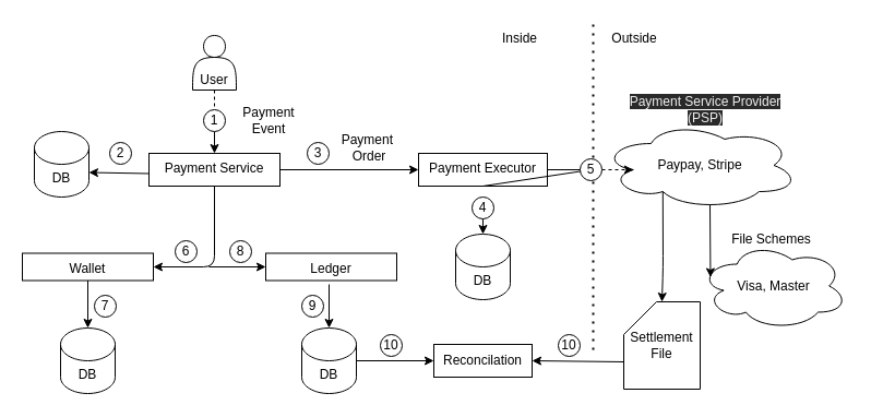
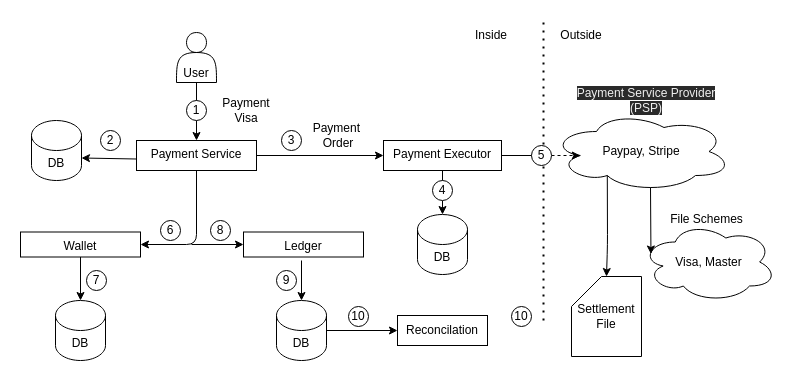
- <mxCell id="24" value="Inside" style="text;html=1;strokeColor=none;fillColor=none;align=center;verticalAlign=middle;whiteSpace=wrap;rounded=0;" vertex="1" parent="1"><mxGeometry x="446" y="20" width="60" height="30" as="geometry" /></mxCell>
+ <mxCell id="24" value="Inside" style="text;html=1;strokeColor=none;fillColor=none;align=center;verticalAlign=middle;whiteSpace=wrap;rounded=0;" vertex="1" parent="1"><mxGeometry x="461" y="20" width="60" height="30" as="geometry" /></mxCell>
- <mxCell id="13" value="" style="edgeStyle=none;html=1;endArrow=none;exitX=0.5;exitY=1;exitDx=0;exitDy=0;dashed=1;" edge="1" parent="1" source="10" target="12"><mxGeometry relative="1" as="geometry"><mxPoint x="196" y="90" as="sourcePoint" /><mxPoint x="196" y="140" as="targetPoint" /></mxGeometry></mxCell>
+ <mxCell id="13" value="" style="edgeStyle=none;html=1;endArrow=none;exitX=0.5;exitY=1;exitDx=0;exitDy=0;" edge="1" parent="1" source="10" target="12"><mxGeometry relative="1" as="geometry"><mxPoint x="196" y="90" as="sourcePoint" /><mxPoint x="196" y="140" as="targetPoint" /></mxGeometry></mxCell>
- <mxCell id="16" value="Payment&lt;br&gt;Event" style="text;html=1;strokeColor=none;fillColor=none;align=center;verticalAlign=middle;whiteSpace=wrap;rounded=0;" vertex="1" parent="1"><mxGeometry x="216" y="95" width="60" height="30" as="geometry" /></mxCell>
+ <mxCell id="16" value="Payment&lt;br&gt;Visa" style="text;html=1;strokeColor=none;fillColor=none;align=center;verticalAlign=middle;whiteSpace=wrap;rounded=0;" vertex="1" parent="1"><mxGeometry x="216" y="95" width="60" height="30" as="geometry" /></mxCell>
- <mxCell id="20" value="" style="endArrow=none;html=1;exitX=0.5;exitY=1;exitDx=0;exitDy=0;" edge="1" parent="1" source="7" target="30"><mxGeometry width="50" height="50" relative="1" as="geometry"><mxPoint x="442" y="170" as="sourcePoint" /><mxPoint x="442" y="214" as="targetPoint" /></mxGeometry></mxCell>
+ <mxCell id="20" value="" style="endArrow=none;html=1;entryX=0.5;entryY=0;entryDx=0;entryDy=0;entryPerimeter=0;exitX=0.5;exitY=1;exitDx=0;exitDy=0;" edge="1" parent="1" source="7" target="19"><mxGeometry width="50" height="50" relative="1" as="geometry"><mxPoint x="442" y="170" as="sourcePoint" /><mxPoint x="442" y="214" as="targetPoint" /></mxGeometry></mxCell>
- <mxCell id="47" value="" style="endArrow=classic;html=1;exitX=0;exitY=0;exitDx=0;exitDy=55;exitPerimeter=0;entryX=1;entryY=0.5;entryDx=0;entryDy=0;" edge="1" parent="1" source="45" target="44"><mxGeometry width="50" height="50" relative="1" as="geometry"><mxPoint x="451" y="350" as="sourcePoint" /><mxPoint x="501" y="300" as="targetPoint" /></mxGeometry></mxCell>
